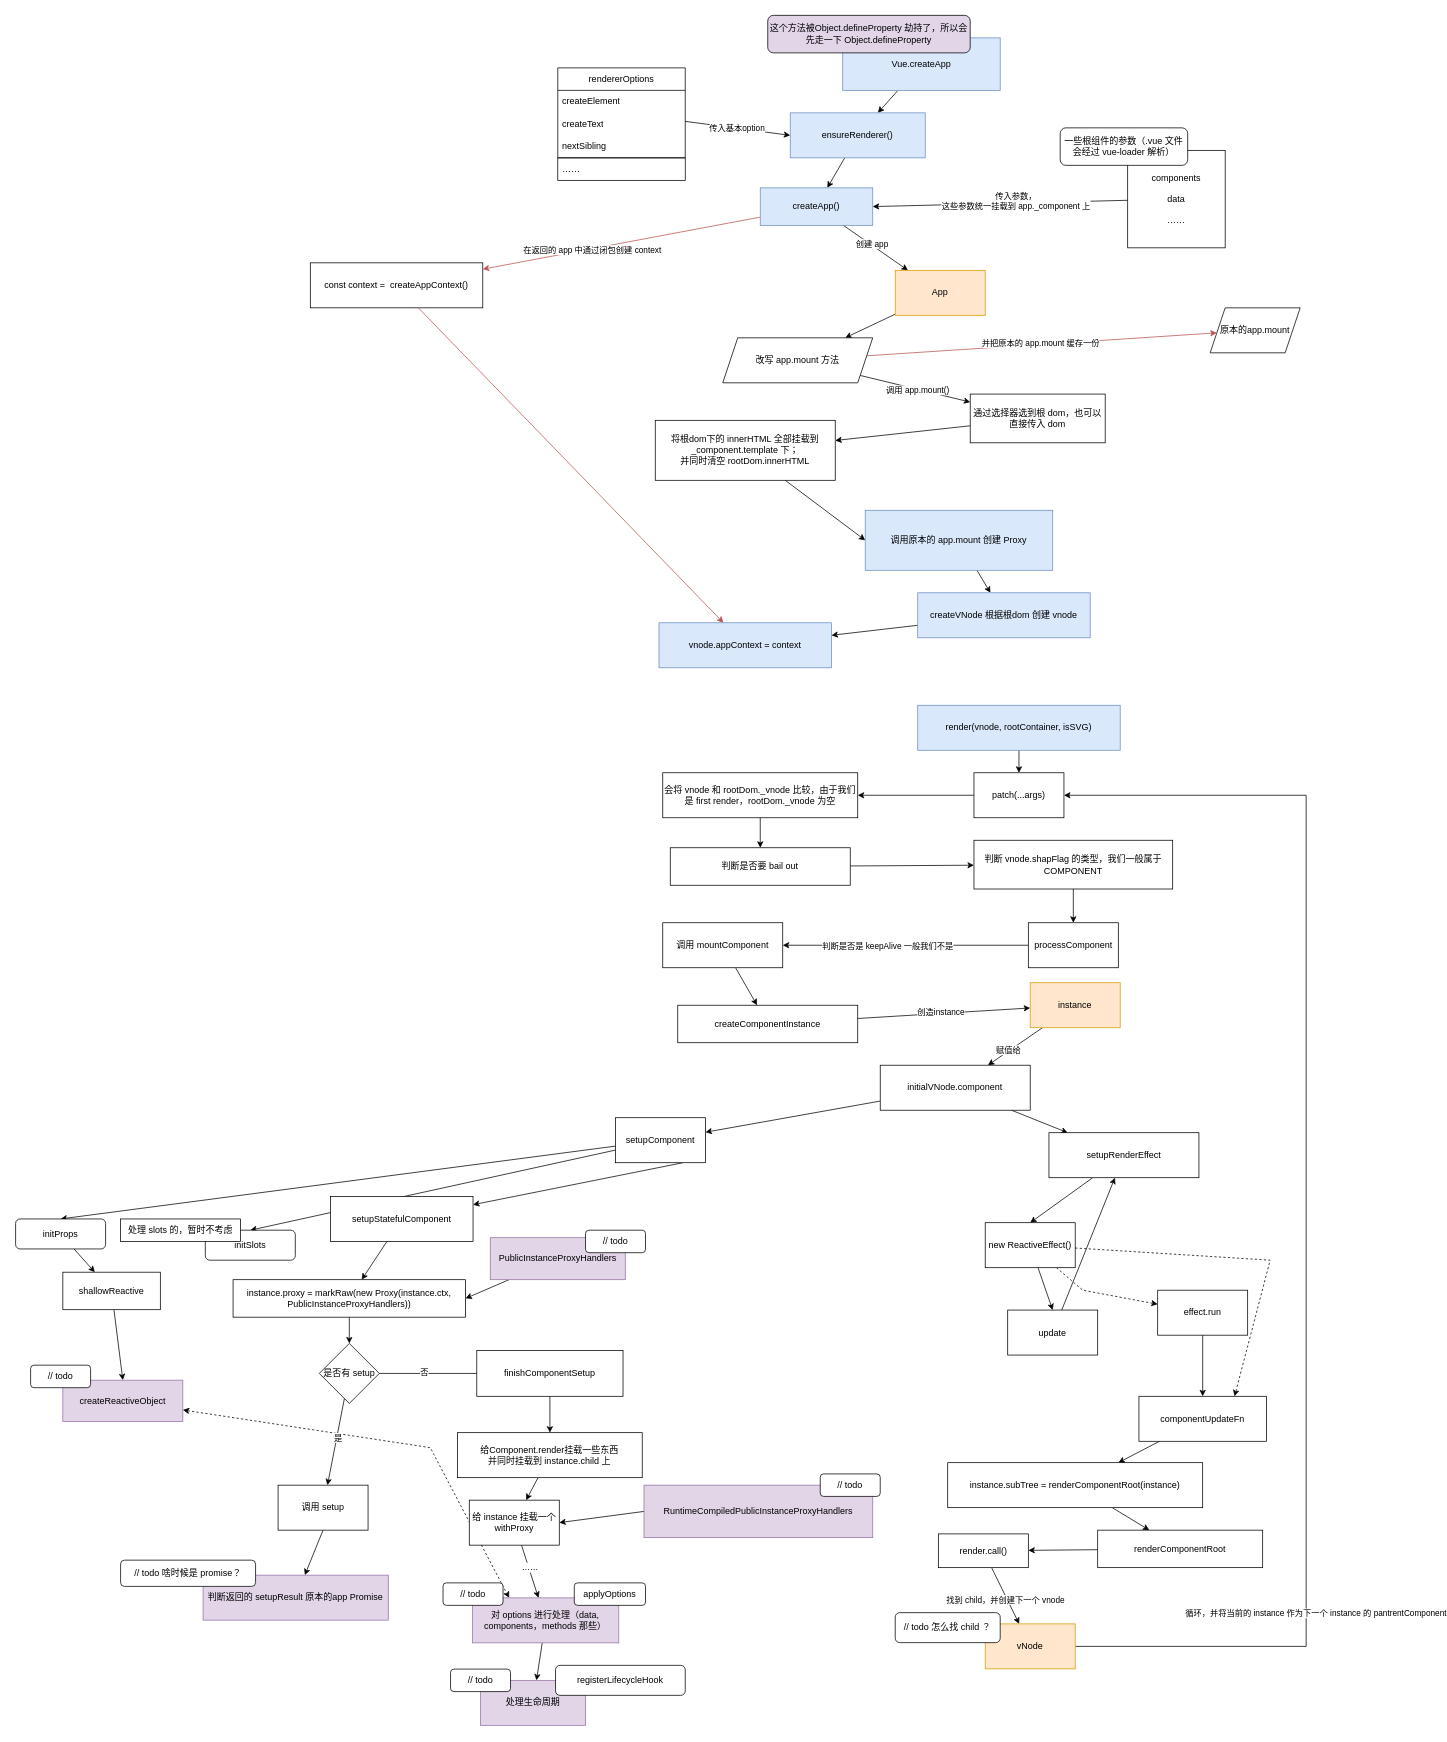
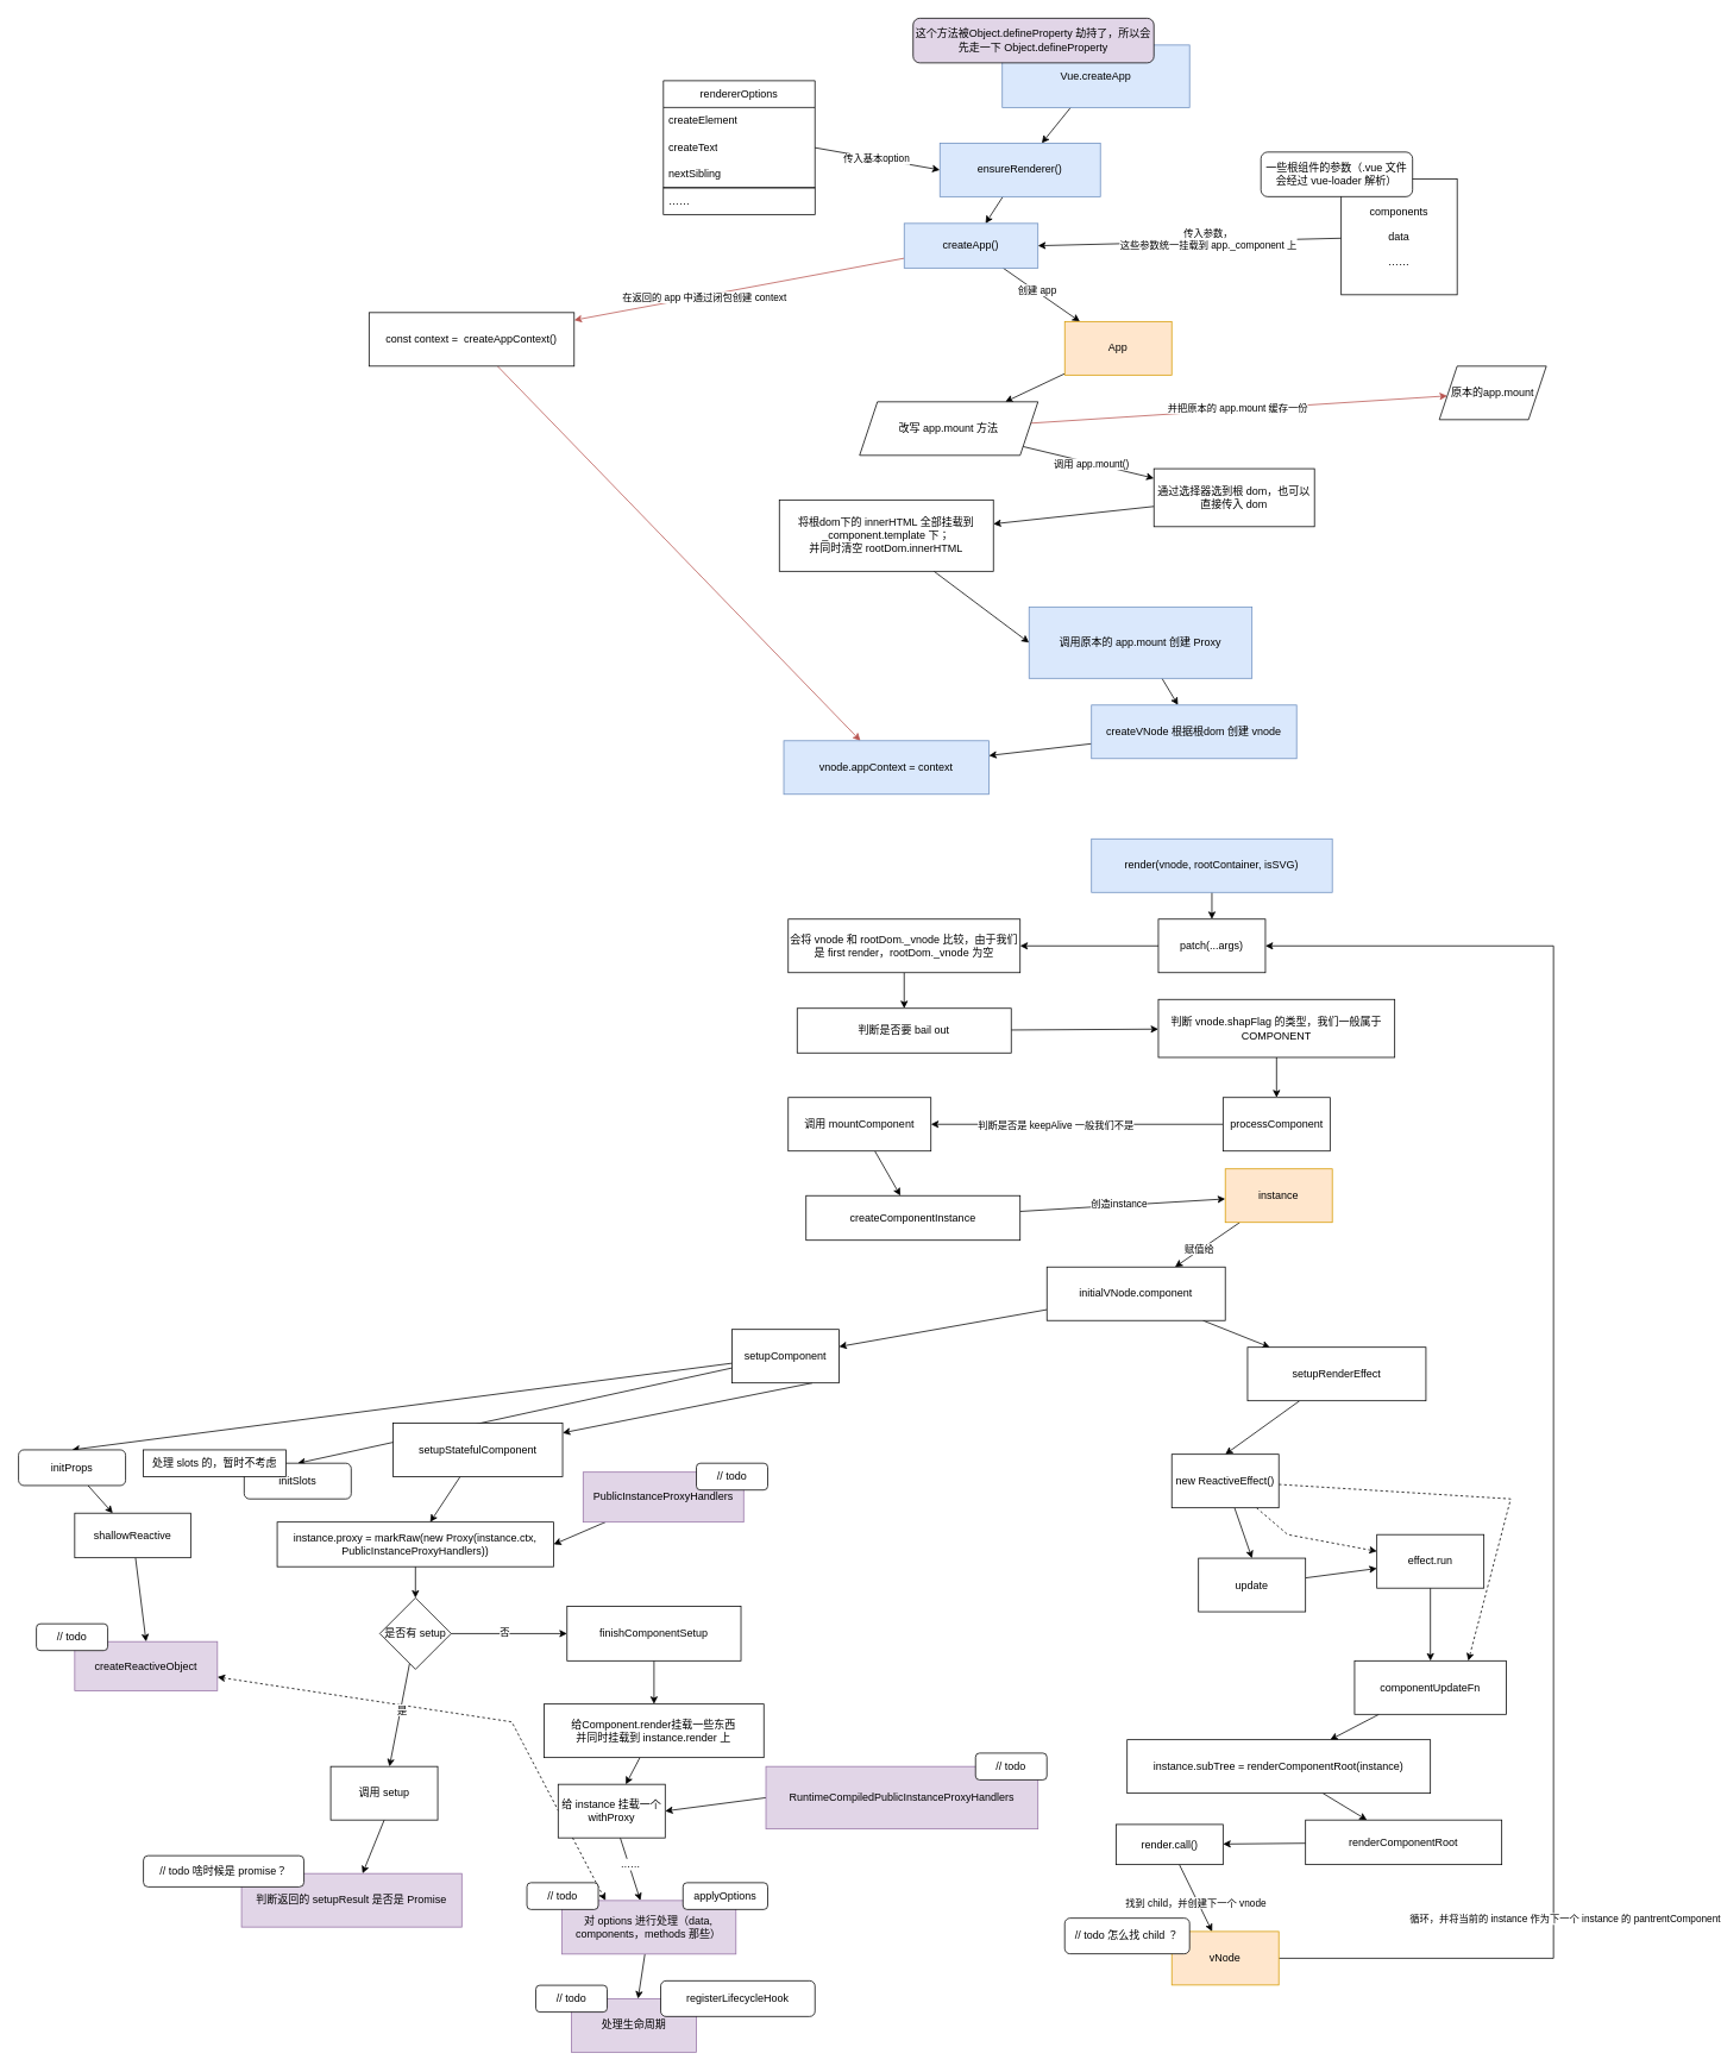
- <mxCell id="7" value="ensureRenderer()" style="rounded=0;whiteSpace=wrap;html=1;fillColor=#dae8fc;strokeColor=#6c8ebf;" parent="1" vertex="1"><mxGeometry x="1053" y="150" width="180" height="60" as="geometry" /></mxCell>
+ <mxCell id="7" value="ensureRenderer()" style="rounded=0;whiteSpace=wrap;html=1;fillColor=#dae8fc;strokeColor=#6c8ebf;" parent="1" vertex="1"><mxGeometry x="1053" y="160" width="180" height="60" as="geometry" /></mxCell>
- <mxCell id="110" style="edgeStyle=none;rounded=0;orthogonalLoop=1;jettySize=auto;html=1;" edge="1" parent="1" source="111" target="109"><mxGeometry relative="1" as="geometry" /></mxCell>
+ <mxCell id="110" style="edgeStyle=none;rounded=0;orthogonalLoop=1;jettySize=auto;html=1;" edge="1" parent="1" source="111" target="117"><mxGeometry relative="1" as="geometry" /></mxCell>
- <mxCell id="87" style="edgeStyle=none;rounded=0;orthogonalLoop=1;jettySize=auto;html=1;endArrow=none;" parent="1" source="91" target="93" edge="1"><mxGeometry relative="1" as="geometry"><mxPoint x="580" y="1831" as="targetPoint" /></mxGeometry></mxCell>
+ <mxCell id="87" style="edgeStyle=none;rounded=0;orthogonalLoop=1;jettySize=auto;html=1;" parent="1" source="91" target="93" edge="1"><mxGeometry relative="1" as="geometry"><mxPoint x="580" y="1831" as="targetPoint" /></mxGeometry></mxCell>
- <mxCell id="95" value="给Component.render挂载一些东西&lt;br&gt;并同时挂载到 instance.child 上" style="rounded=0;whiteSpace=wrap;html=1;" parent="1" vertex="1"><mxGeometry x="609.38" y="1910" width="246.25" height="60" as="geometry" /></mxCell>
+ <mxCell id="95" value="给Component.render挂载一些东西&lt;br&gt;并同时挂载到 instance.render 上" style="rounded=0;whiteSpace=wrap;html=1;" parent="1" vertex="1"><mxGeometry x="609.38" y="1910" width="246.25" height="60" as="geometry" /></mxCell>
- <mxCell id="134" value="判断返回的&amp;nbsp;setupResult 原本的app Promise" style="rounded=0;whiteSpace=wrap;html=1;fillColor=#e1d5e7;strokeColor=#9673a6;" vertex="1" parent="1"><mxGeometry x="270" y="2100" width="247" height="60" as="geometry" /></mxCell>
+ <mxCell id="134" value="判断返回的&amp;nbsp;setupResult 是否是 Promise" style="rounded=0;whiteSpace=wrap;html=1;fillColor=#e1d5e7;strokeColor=#9673a6;" vertex="1" parent="1"><mxGeometry x="270" y="2100" width="247" height="60" as="geometry" /></mxCell>
